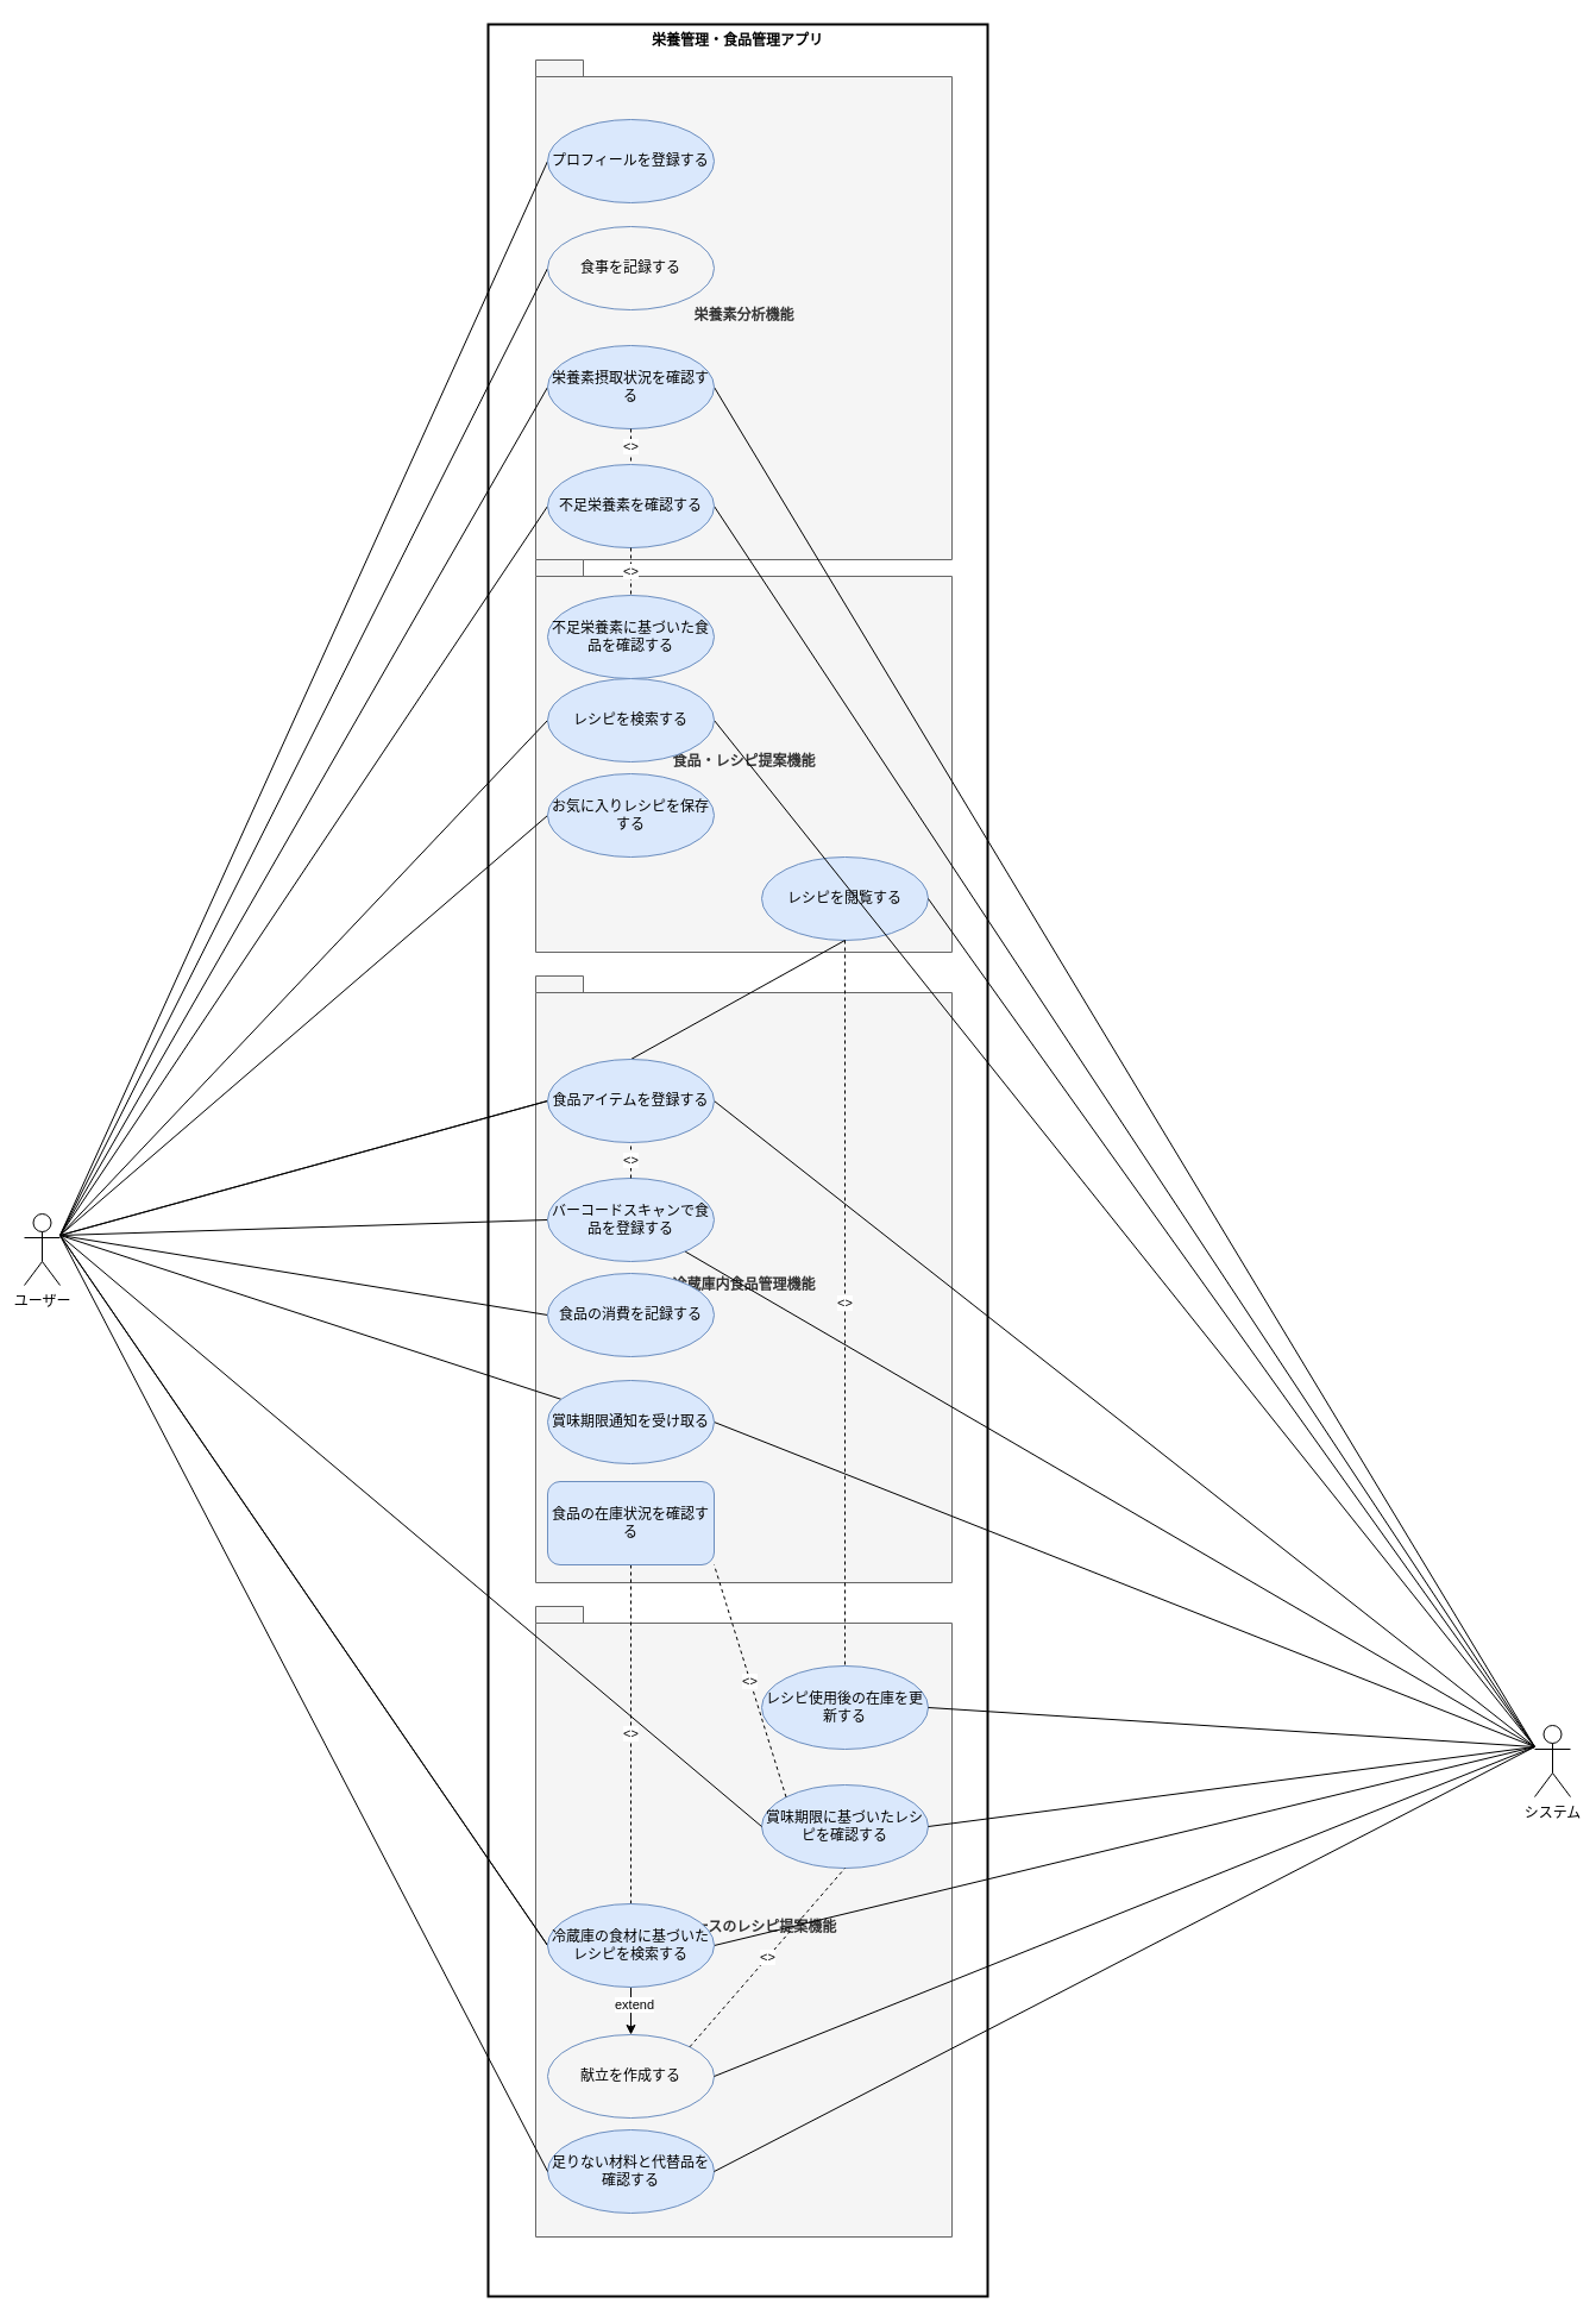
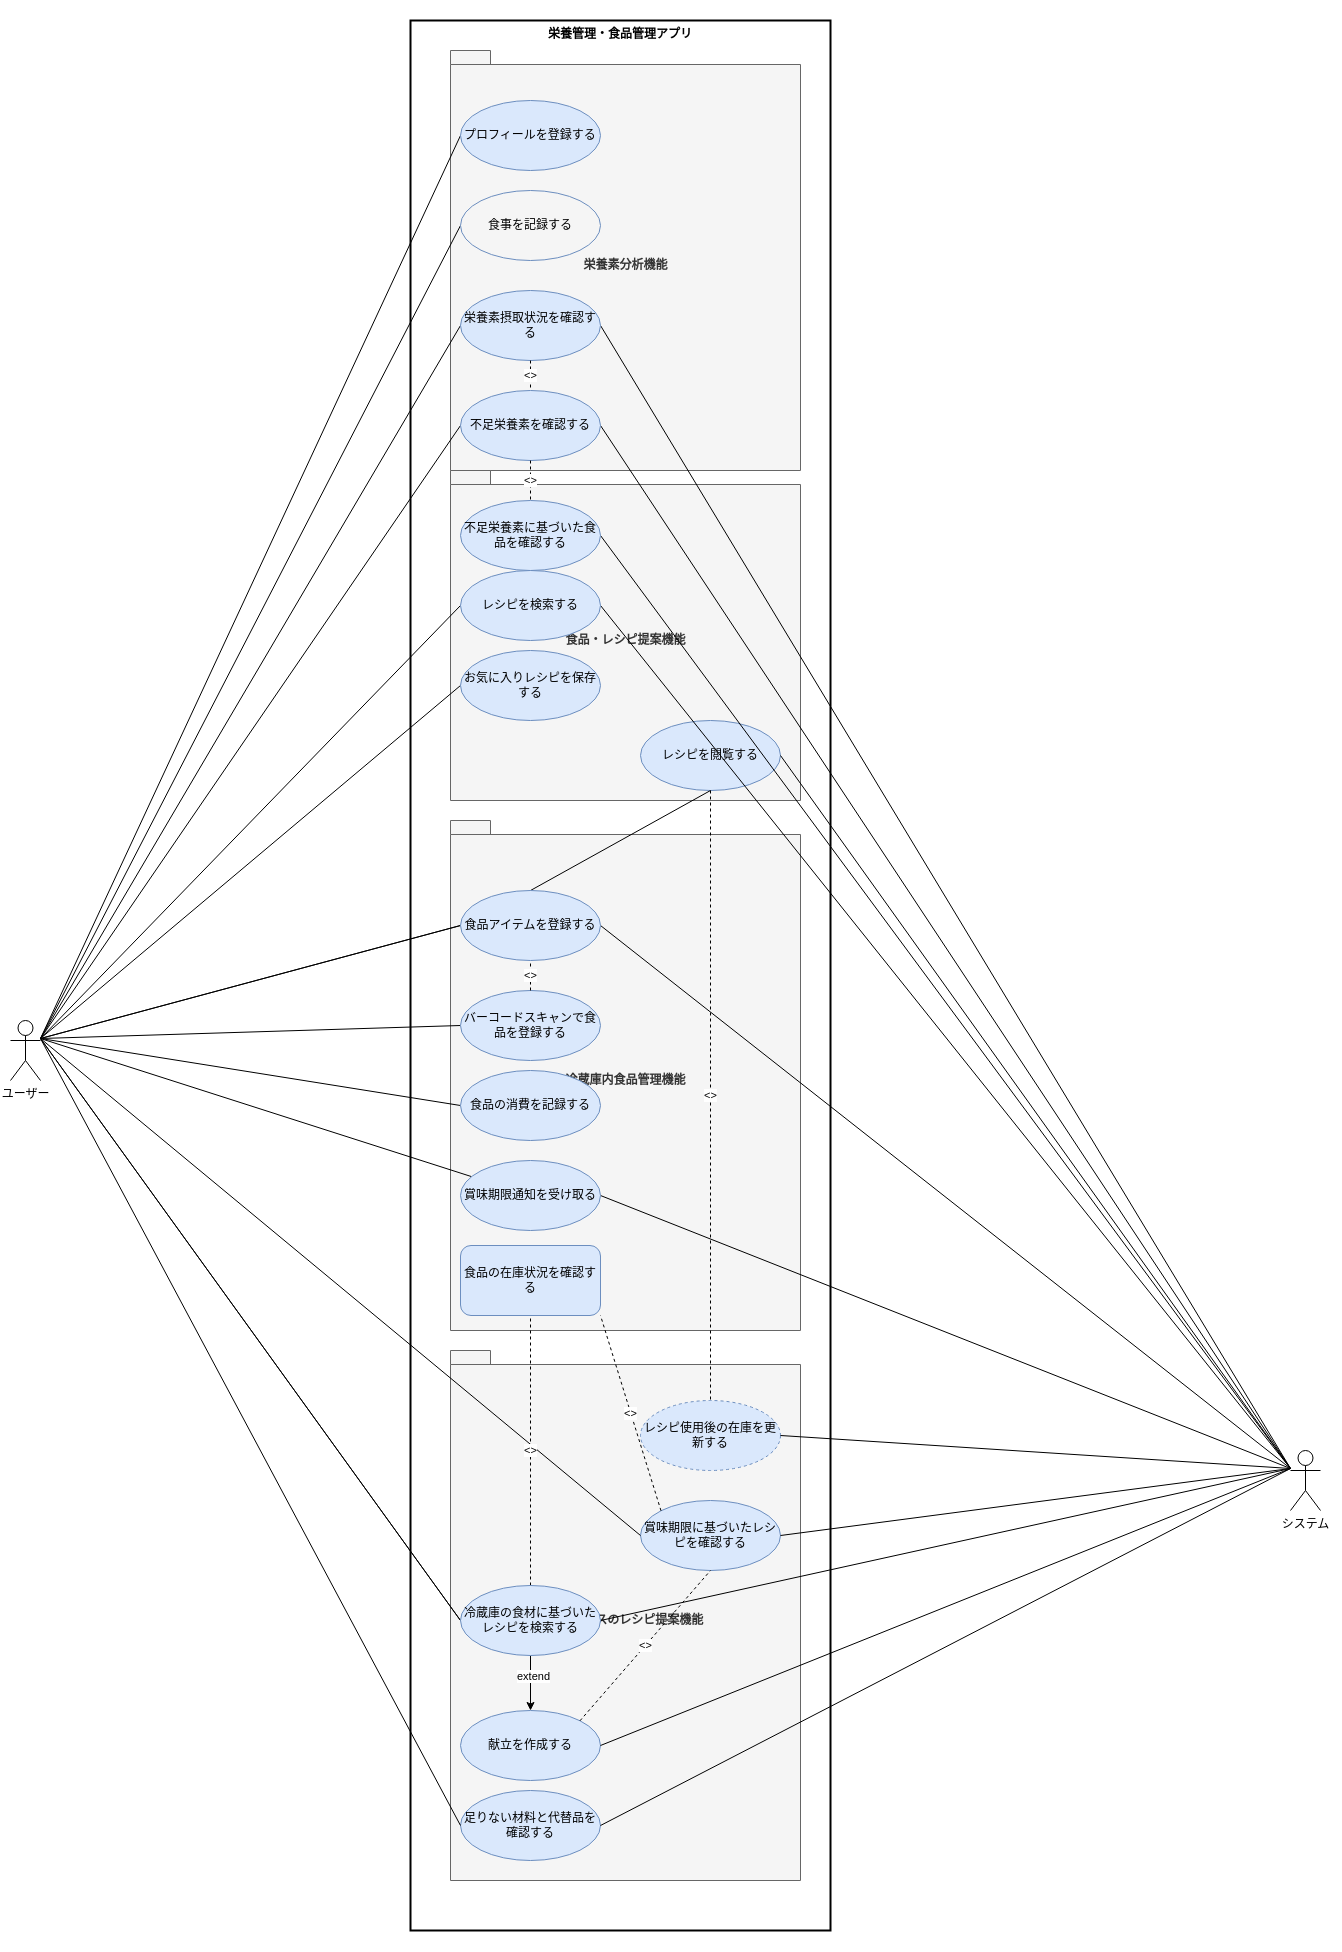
- <mxCell id="3" value="ユーザー" style="shape=umlActor;html=1;verticalLabelPosition=bottom;verticalAlign=top;align=center;" parent="1" vertex="1"><mxGeometry x="20" y="1020" width="30" height="60" as="geometry" /></mxCell>
+ <mxCell id="3" value="ユーザー" style="shape=umlActor;html=1;verticalLabelPosition=bottom;verticalAlign=top;align=center;" parent="1" vertex="1"><mxGeometry x="10" y="1020" width="30" height="60" as="geometry" /></mxCell>
- <mxCell id="32" value="" style="endArrow=none;html=1;rounded=0;exitX=0;exitY=0.3;exitDx=0;exitDy=0;exitPerimeter=0;endFill=0;" parent="1" source="4" target="57" edge="1"><mxGeometry width="50" height="50" relative="1" as="geometry"><mxPoint x="590" y="840" as="sourcePoint" /><mxPoint x="640" y="790" as="targetPoint" /></mxGeometry></mxCell>
+ <mxCell id="32" value="" style="endArrow=none;html=1;rounded=0;exitX=0;exitY=0.3;exitDx=0;exitDy=0;exitPerimeter=0;entryX=1;entryY=0.5;entryDx=0;entryDy=0;endFill=0;" parent="1" source="4" target="54" edge="1"><mxGeometry width="50" height="50" relative="1" as="geometry"><mxPoint x="590" y="840" as="sourcePoint" /><mxPoint x="640" y="790" as="targetPoint" /></mxGeometry></mxCell>
- <mxCell id="13" value="レシピ使用後の在庫を更新する" style="ellipse;whiteSpace=wrap;html=1;fillColor=#dae8fc;strokeColor=#6c8ebf;" parent="1" vertex="1"><mxGeometry x="640" y="1400" width="140" height="70" as="geometry" /></mxCell>
+ <mxCell id="13" value="レシピ使用後の在庫を更新する" style="ellipse;whiteSpace=wrap;html=1;fillColor=#dae8fc;strokeColor=#6c8ebf;dashed=1;" parent="1" vertex="1"><mxGeometry x="640" y="1400" width="140" height="70" as="geometry" /></mxCell>
- <mxCell id="47" value="冷蔵庫の食材に基づいたレシピを検索する" style="ellipse;whiteSpace=wrap;html=1;fillColor=#dae8fc;strokeColor=#6c8ebf;" parent="1" vertex="1"><mxGeometry x="460" y="1600" width="140" height="70" as="geometry" /></mxCell>
+ <mxCell id="47" value="冷蔵庫の食材に基づいたレシピを検索する" style="ellipse;whiteSpace=wrap;html=1;fillColor=#dae8fc;strokeColor=#6c8ebf;" parent="1" vertex="1"><mxGeometry x="460" y="1585" width="140" height="70" as="geometry" /></mxCell>
- <mxCell id="12" value="献立を作成する" style="ellipse;whiteSpace=wrap;html=1;fillColor=#f5f5f5;strokeColor=#6c8ebf;" parent="1" vertex="1"><mxGeometry x="460" y="1710" width="140" height="70" as="geometry" /></mxCell>
+ <mxCell id="12" value="献立を作成する" style="ellipse;whiteSpace=wrap;html=1;fillColor=#dae8fc;strokeColor=#6c8ebf;" parent="1" vertex="1"><mxGeometry x="460" y="1710" width="140" height="70" as="geometry" /></mxCell>
